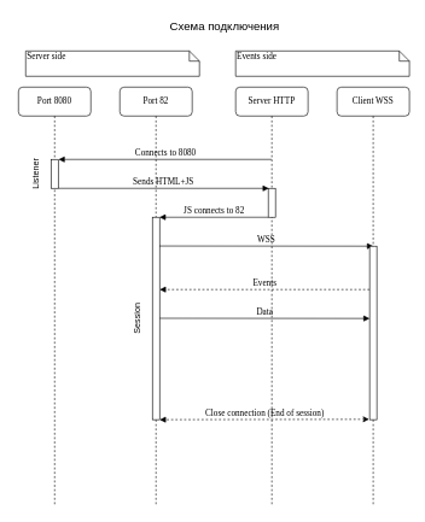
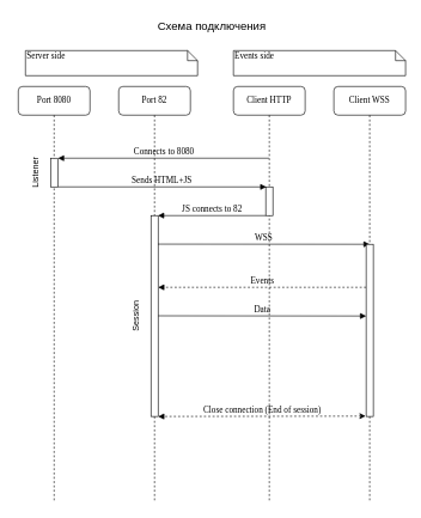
- <mxCell id="21" value="Схема подключения" style="text;html=1;align=center;verticalAlign=middle;whiteSpace=wrap;rounded=0;fontSize=16;" vertex="1" parent="1"><mxGeometry x="40" y="20" width="540" height="30" as="geometry" /></mxCell>
+ <mxCell id="21" value="Схема подключения" style="text;html=1;align=center;verticalAlign=middle;whiteSpace=wrap;rounded=0;fontSize=16;" vertex="1" parent="1"><mxGeometry x="25" y="20" width="540" height="30" as="geometry" /></mxCell>
- <mxCell id="5" value="Server HTTP" style="shape=umlLifeline;perimeter=lifelinePerimeter;whiteSpace=wrap;html=1;container=1;collapsible=0;recursiveResize=0;outlineConnect=0;rounded=1;shadow=0;comic=0;labelBackgroundColor=none;strokeWidth=1;fontFamily=Verdana;fontSize=12;align=center;" parent="1" vertex="1"><mxGeometry x="325" y="120" width="100" height="580" as="geometry" /></mxCell>
+ <mxCell id="5" value="Client HTTP" style="shape=umlLifeline;perimeter=lifelinePerimeter;whiteSpace=wrap;html=1;container=1;collapsible=0;recursiveResize=0;outlineConnect=0;rounded=1;shadow=0;comic=0;labelBackgroundColor=none;strokeWidth=1;fontFamily=Verdana;fontSize=12;align=center;" parent="1" vertex="1"><mxGeometry x="325" y="120" width="100" height="580" as="geometry" /></mxCell>
